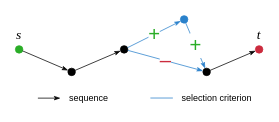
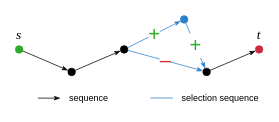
- <mxCell id="15" value="selection criterion" style="text;html=1;strokeColor=none;fillColor=none;align=left;verticalAlign=middle;whiteSpace=wrap;rounded=0;" parent="1" vertex="1"><mxGeometry x="240" y="120" width="110" height="20" as="geometry" /></mxCell>
+ <mxCell id="15" value="selection sequence" style="text;html=1;strokeColor=none;fillColor=none;align=left;verticalAlign=middle;whiteSpace=wrap;rounded=0;" parent="1" vertex="1"><mxGeometry x="240" y="120" width="110" height="20" as="geometry" /></mxCell>
